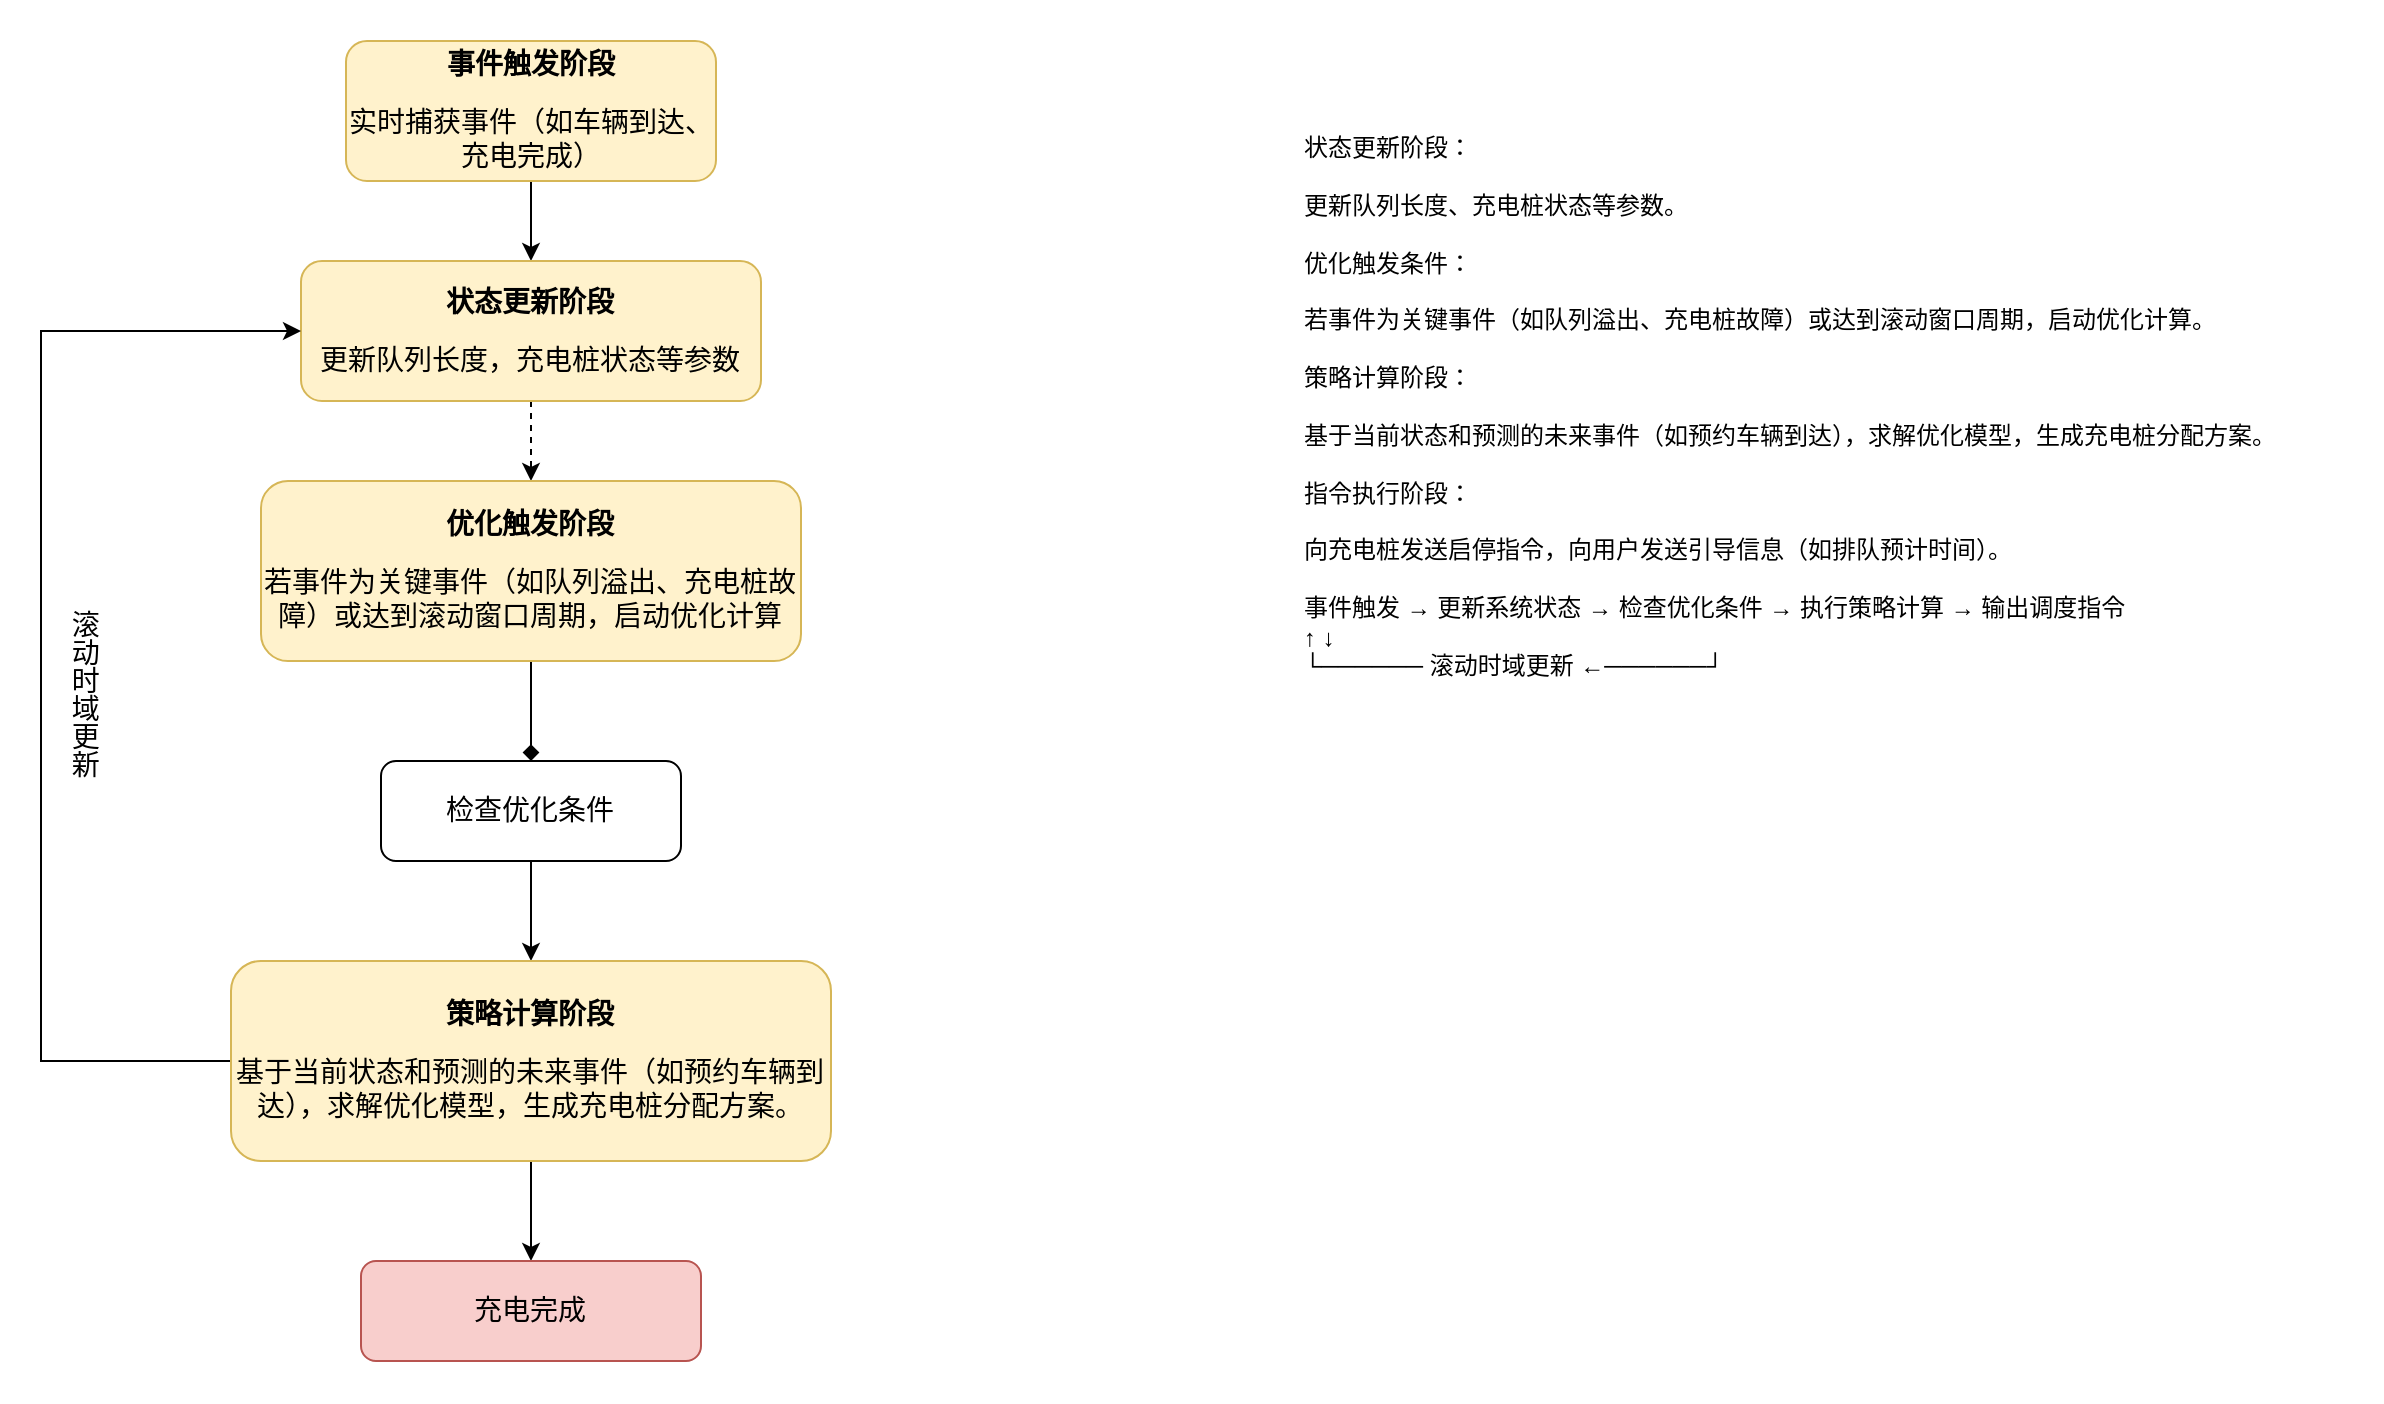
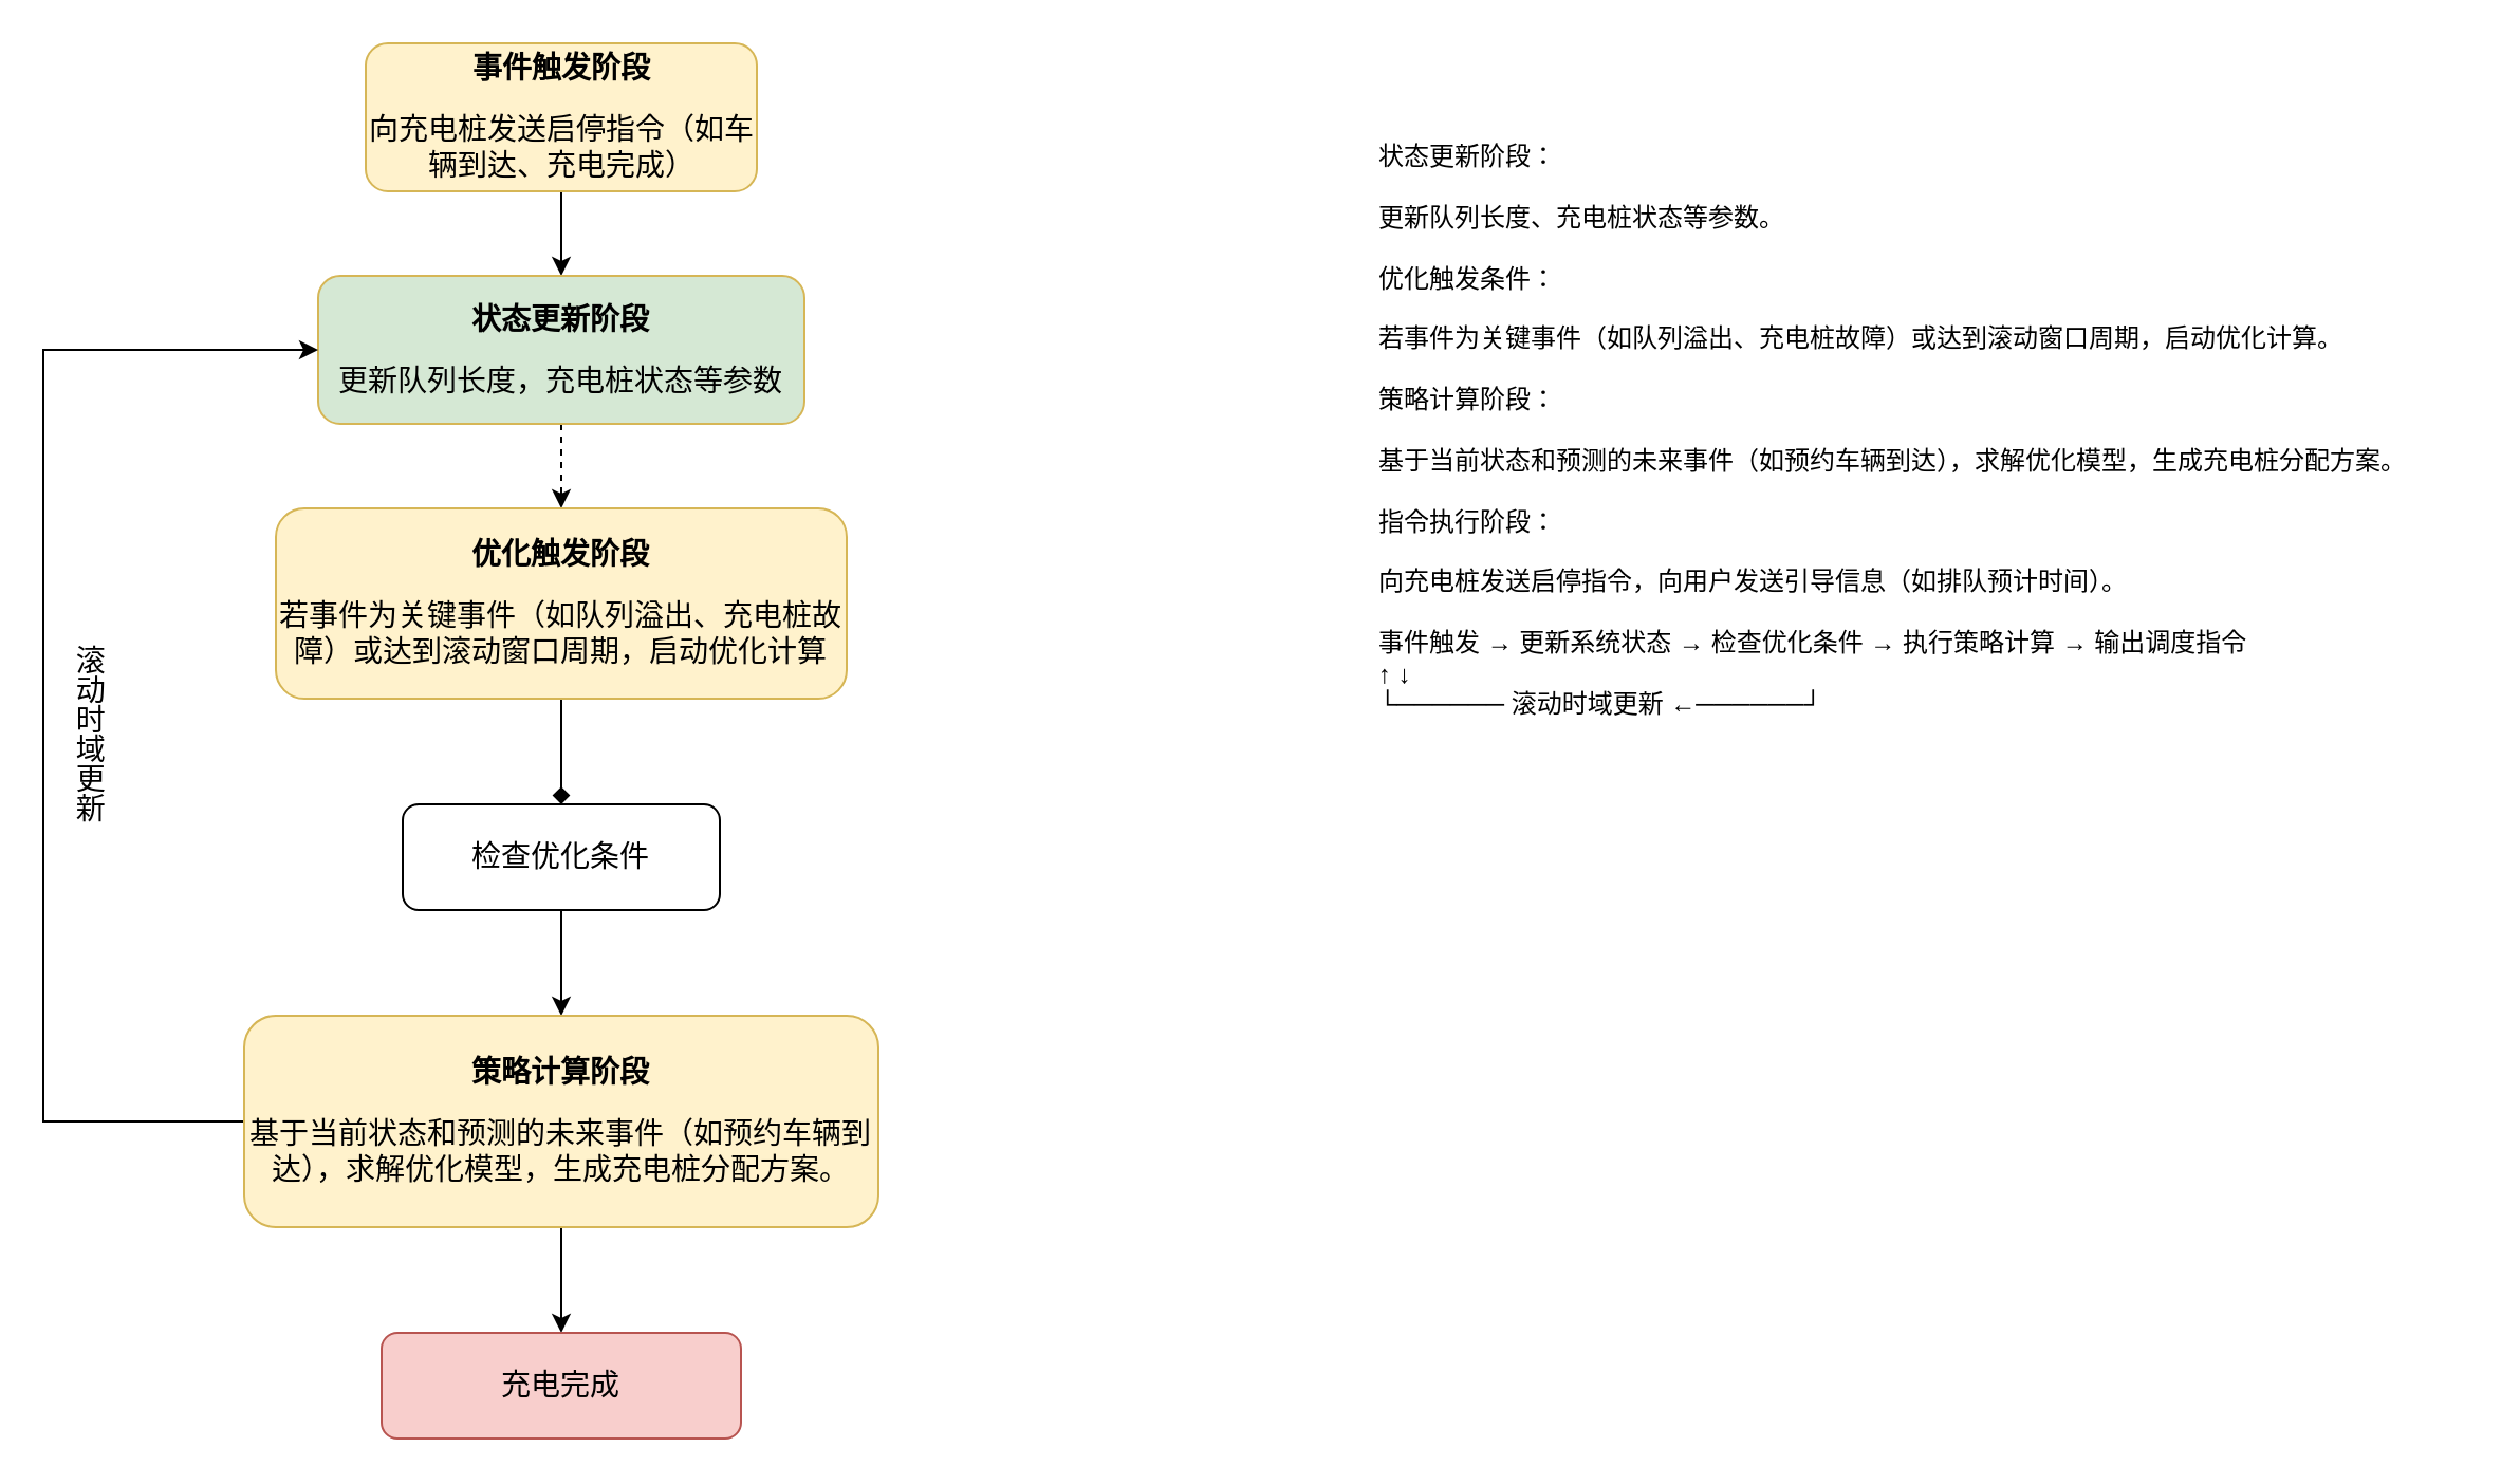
- <mxCell id="3" value="&lt;p&gt;&lt;font face=&quot;Helvetica&quot; style=&quot;font-size: 14px;&quot;&gt;&lt;b&gt;事件触发阶段&lt;/b&gt;&lt;/font&gt;&lt;/p&gt;&lt;p&gt;&lt;font style=&quot;font-size: 14px;&quot; face=&quot;Helvetica&quot;&gt;实时捕获事件（如车辆到达、充电完成）&lt;/font&gt;&lt;/p&gt;" style="rounded=1;whiteSpace=wrap;html=1;fillColor=#fff2cc;strokeColor=#d6b656;" vertex="1" parent="1"><mxGeometry x="172.5" y="20" width="185" height="70" as="geometry" /></mxCell>
+ <mxCell id="3" value="&lt;p&gt;&lt;font face=&quot;Helvetica&quot; style=&quot;font-size: 14px;&quot;&gt;&lt;b&gt;事件触发阶段&lt;/b&gt;&lt;/font&gt;&lt;/p&gt;&lt;p&gt;&lt;font style=&quot;font-size: 14px;&quot; face=&quot;Helvetica&quot;&gt;向充电桩发送启停指令（如车辆到达、充电完成）&lt;/font&gt;&lt;/p&gt;" style="rounded=1;whiteSpace=wrap;html=1;fillColor=#fff2cc;strokeColor=#d6b656;" vertex="1" parent="1"><mxGeometry x="172.5" y="20" width="185" height="70" as="geometry" /></mxCell>
- <mxCell id="5" value="&lt;p&gt;&lt;font face=&quot;Helvetica&quot; style=&quot;font-size: 14px;&quot;&gt;&lt;b&gt;状态更新阶段&lt;/b&gt;&lt;/font&gt;&lt;/p&gt;&lt;p&gt;&lt;span style=&quot;font-size: 14px;&quot;&gt;更新队列长度，充电桩状态等参数&lt;/span&gt;&lt;/p&gt;" style="rounded=1;whiteSpace=wrap;html=1;fillColor=#fff2cc;strokeColor=#d6b656;" vertex="1" parent="1"><mxGeometry x="150" y="130" width="230" height="70" as="geometry" /></mxCell>
+ <mxCell id="5" value="&lt;p&gt;&lt;font face=&quot;Helvetica&quot; style=&quot;font-size: 14px;&quot;&gt;&lt;b&gt;状态更新阶段&lt;/b&gt;&lt;/font&gt;&lt;/p&gt;&lt;p&gt;&lt;span style=&quot;font-size: 14px;&quot;&gt;更新队列长度，充电桩状态等参数&lt;/span&gt;&lt;/p&gt;" style="rounded=1;whiteSpace=wrap;html=1;fillColor=#d5e8d4;strokeColor=#d6b656;" vertex="1" parent="1"><mxGeometry x="150" y="130" width="230" height="70" as="geometry" /></mxCell>
